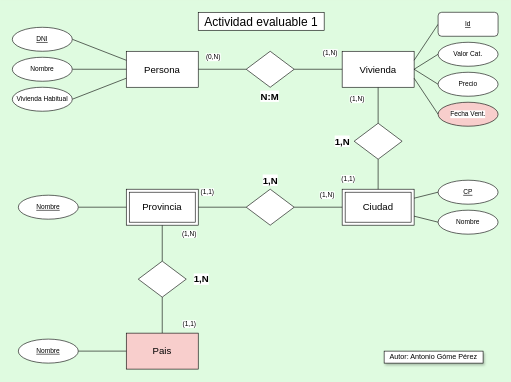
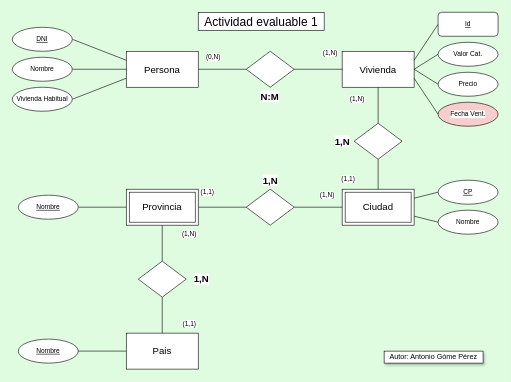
- <mxCell id="18" value="&lt;font style=&quot;font-size: 16px;&quot;&gt;Pais&lt;/font&gt;" style="rounded=0;whiteSpace=wrap;html=1;fillColor=#f8cecc;" parent="1" vertex="1"><mxGeometry x="210" y="555" width="120" height="60" as="geometry" /></mxCell>
+ <mxCell id="18" value="&lt;font style=&quot;font-size: 16px;&quot;&gt;Pais&lt;/font&gt;" style="rounded=0;whiteSpace=wrap;html=1;" parent="1" vertex="1"><mxGeometry x="210" y="555" width="120" height="60" as="geometry" /></mxCell>
